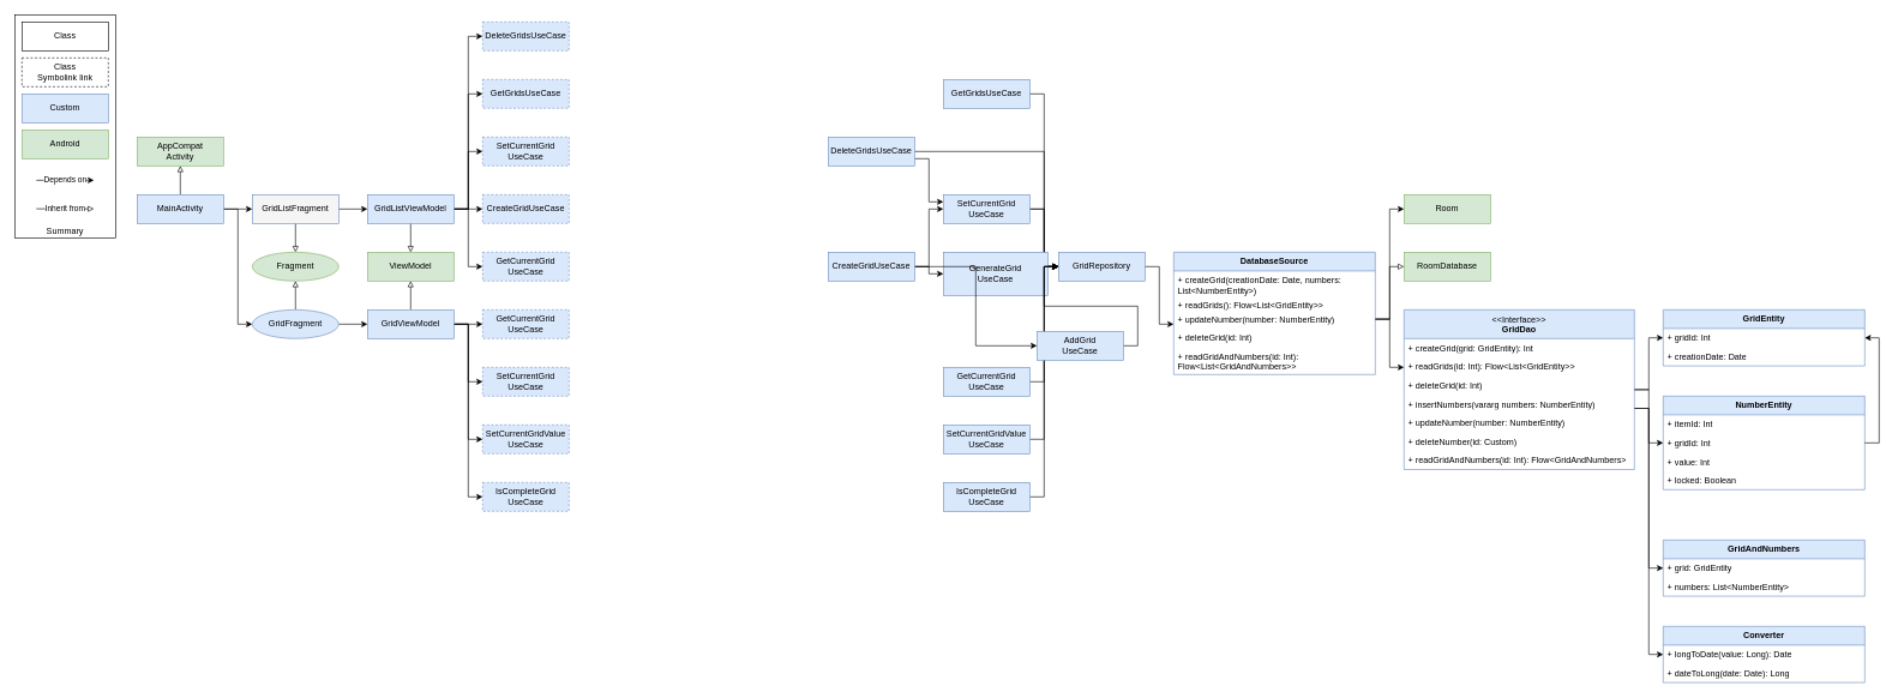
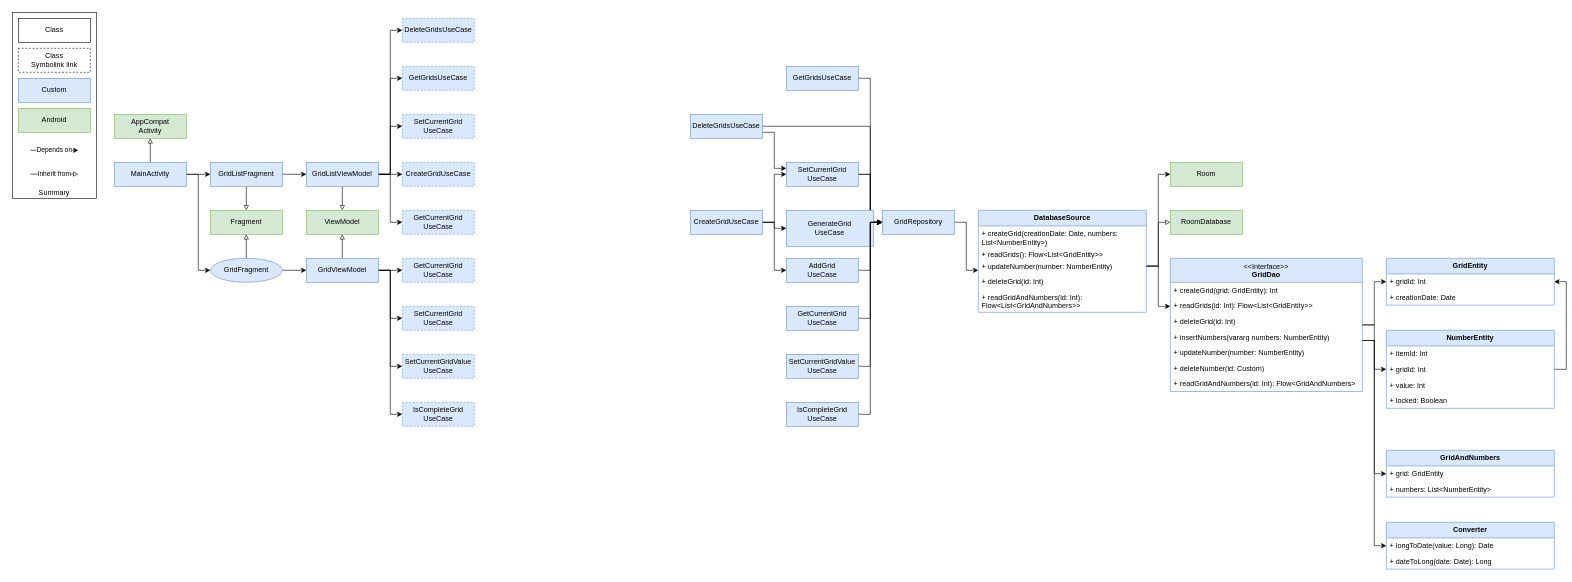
- <mxCell id="9" value="GridListFragment" style="rounded=0;whiteSpace=wrap;html=1;fillColor=#f5f5f5;strokeColor=#6c8ebf;" parent="1" vertex="1"><mxGeometry x="350" y="270" width="120" height="40" as="geometry" /></mxCell>
+ <mxCell id="9" value="GridListFragment" style="rounded=0;whiteSpace=wrap;html=1;fillColor=#dae8fc;strokeColor=#6c8ebf;" parent="1" vertex="1"><mxGeometry x="350" y="270" width="120" height="40" as="geometry" /></mxCell>
- <mxCell id="63" value="Fragment" style="ellipse;whiteSpace=wrap;html=1;fillColor=#d5e8d4;strokeColor=#82b366;" parent="1" vertex="1"><mxGeometry x="350" y="350" width="120" height="40" as="geometry" /></mxCell>
+ <mxCell id="63" value="Fragment" style="rounded=0;whiteSpace=wrap;html=1;fillColor=#d5e8d4;strokeColor=#82b366;" parent="1" vertex="1"><mxGeometry x="350" y="350" width="120" height="40" as="geometry" /></mxCell>
- <mxCell id="48" value="AddGrid&lt;br&gt;UseCase" style="rounded=0;whiteSpace=wrap;html=1;fillColor=#dae8fc;strokeColor=#6c8ebf;" parent="1" vertex="1"><mxGeometry x="1440" y="460" width="120" height="40" as="geometry" /></mxCell>
+ <mxCell id="48" value="AddGrid&lt;br&gt;UseCase" style="rounded=0;whiteSpace=wrap;html=1;fillColor=#dae8fc;strokeColor=#6c8ebf;" parent="1" vertex="1"><mxGeometry x="1310" y="430" width="120" height="40" as="geometry" /></mxCell>
